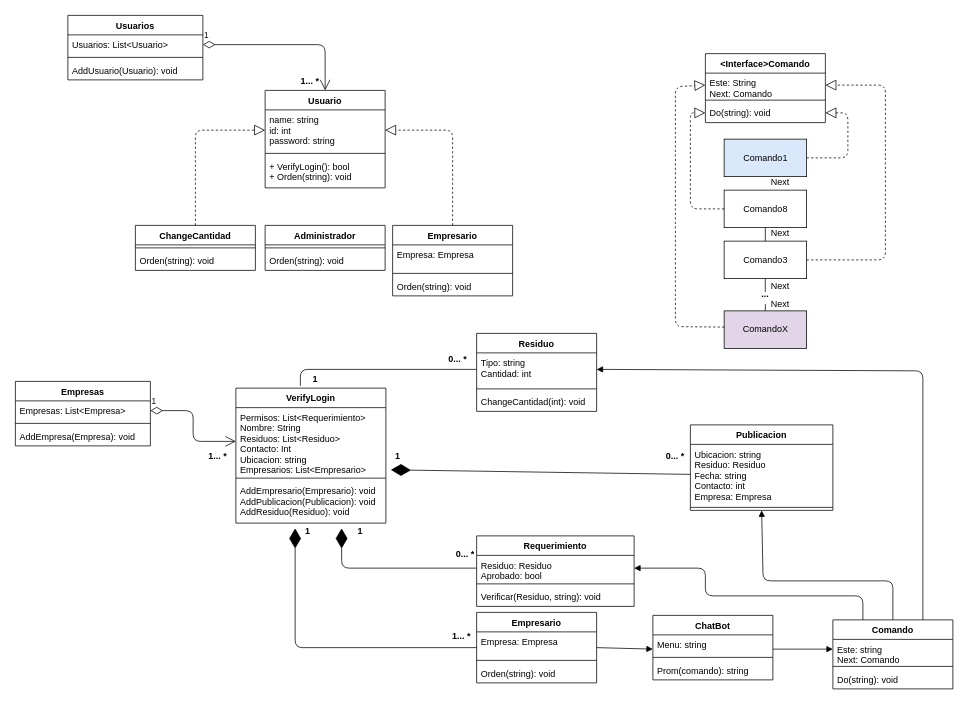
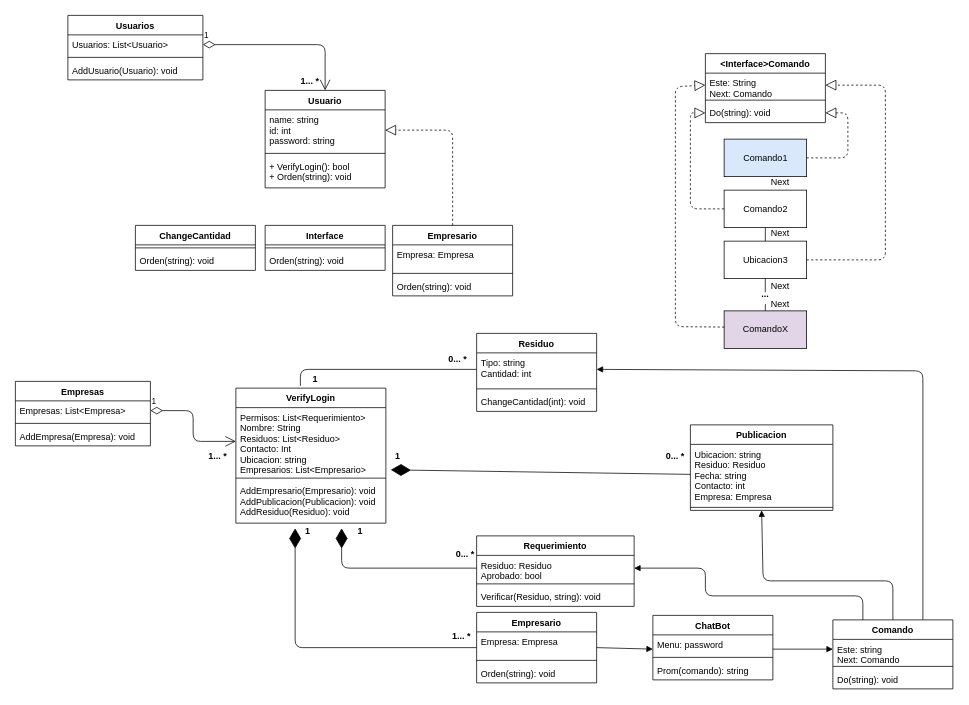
- <mxCell id="51" value="" style="endArrow=block;dashed=1;endFill=0;endSize=12;html=1;entryX=0;entryY=0.5;entryDx=0;entryDy=0;exitX=0.5;exitY=0;exitDx=0;exitDy=0;" parent="1" source="45" target="30" edge="1"><mxGeometry width="160" relative="1" as="geometry"><mxPoint x="223" y="490" as="sourcePoint" /><mxPoint x="383" y="490" as="targetPoint" /><Array as="points"><mxPoint x="260" y="173" /></Array></mxGeometry></mxCell>
- <mxCell id="62" value="Comando8" style="html=1;" parent="1" vertex="1"><mxGeometry x="965" y="253" width="110" height="50" as="geometry" /></mxCell>
+ <mxCell id="62" value="Comando2" style="html=1;" parent="1" vertex="1"><mxGeometry x="965" y="253" width="110" height="50" as="geometry" /></mxCell>
- <mxCell id="48" value="Administrador" style="swimlane;fontStyle=1;align=center;verticalAlign=top;childLayout=stackLayout;horizontal=1;startSize=26;horizontalStack=0;resizeParent=1;resizeParentMax=0;resizeLast=0;collapsible=1;marginBottom=0;" parent="1" vertex="1"><mxGeometry x="353" y="300" width="160" height="60" as="geometry" /></mxCell>
+ <mxCell id="48" value="Interface" style="swimlane;fontStyle=1;align=center;verticalAlign=top;childLayout=stackLayout;horizontal=1;startSize=26;horizontalStack=0;resizeParent=1;resizeParentMax=0;resizeLast=0;collapsible=1;marginBottom=0;" parent="1" vertex="1"><mxGeometry x="353" y="300" width="160" height="60" as="geometry" /></mxCell>
- <mxCell id="63" value="Comando3" style="html=1;" parent="1" vertex="1"><mxGeometry x="965" y="321" width="110" height="50" as="geometry" /></mxCell>
+ <mxCell id="63" value="Ubicacion3" style="html=1;" parent="1" vertex="1"><mxGeometry x="965" y="321" width="110" height="50" as="geometry" /></mxCell>
- <mxCell id="91" value="Menu: string" style="text;strokeColor=none;fillColor=none;align=left;verticalAlign=top;spacingLeft=4;spacingRight=4;overflow=hidden;rotatable=0;points=[[0,0.5],[1,0.5]];portConstraint=eastwest;" parent="90" vertex="1"><mxGeometry y="26" width="160" height="26" as="geometry" /></mxCell>
+ <mxCell id="91" value="Menu: password" style="text;strokeColor=none;fillColor=none;align=left;verticalAlign=top;spacingLeft=4;spacingRight=4;overflow=hidden;rotatable=0;points=[[0,0.5],[1,0.5]];portConstraint=eastwest;" parent="90" vertex="1"><mxGeometry y="26" width="160" height="26" as="geometry" /></mxCell>
